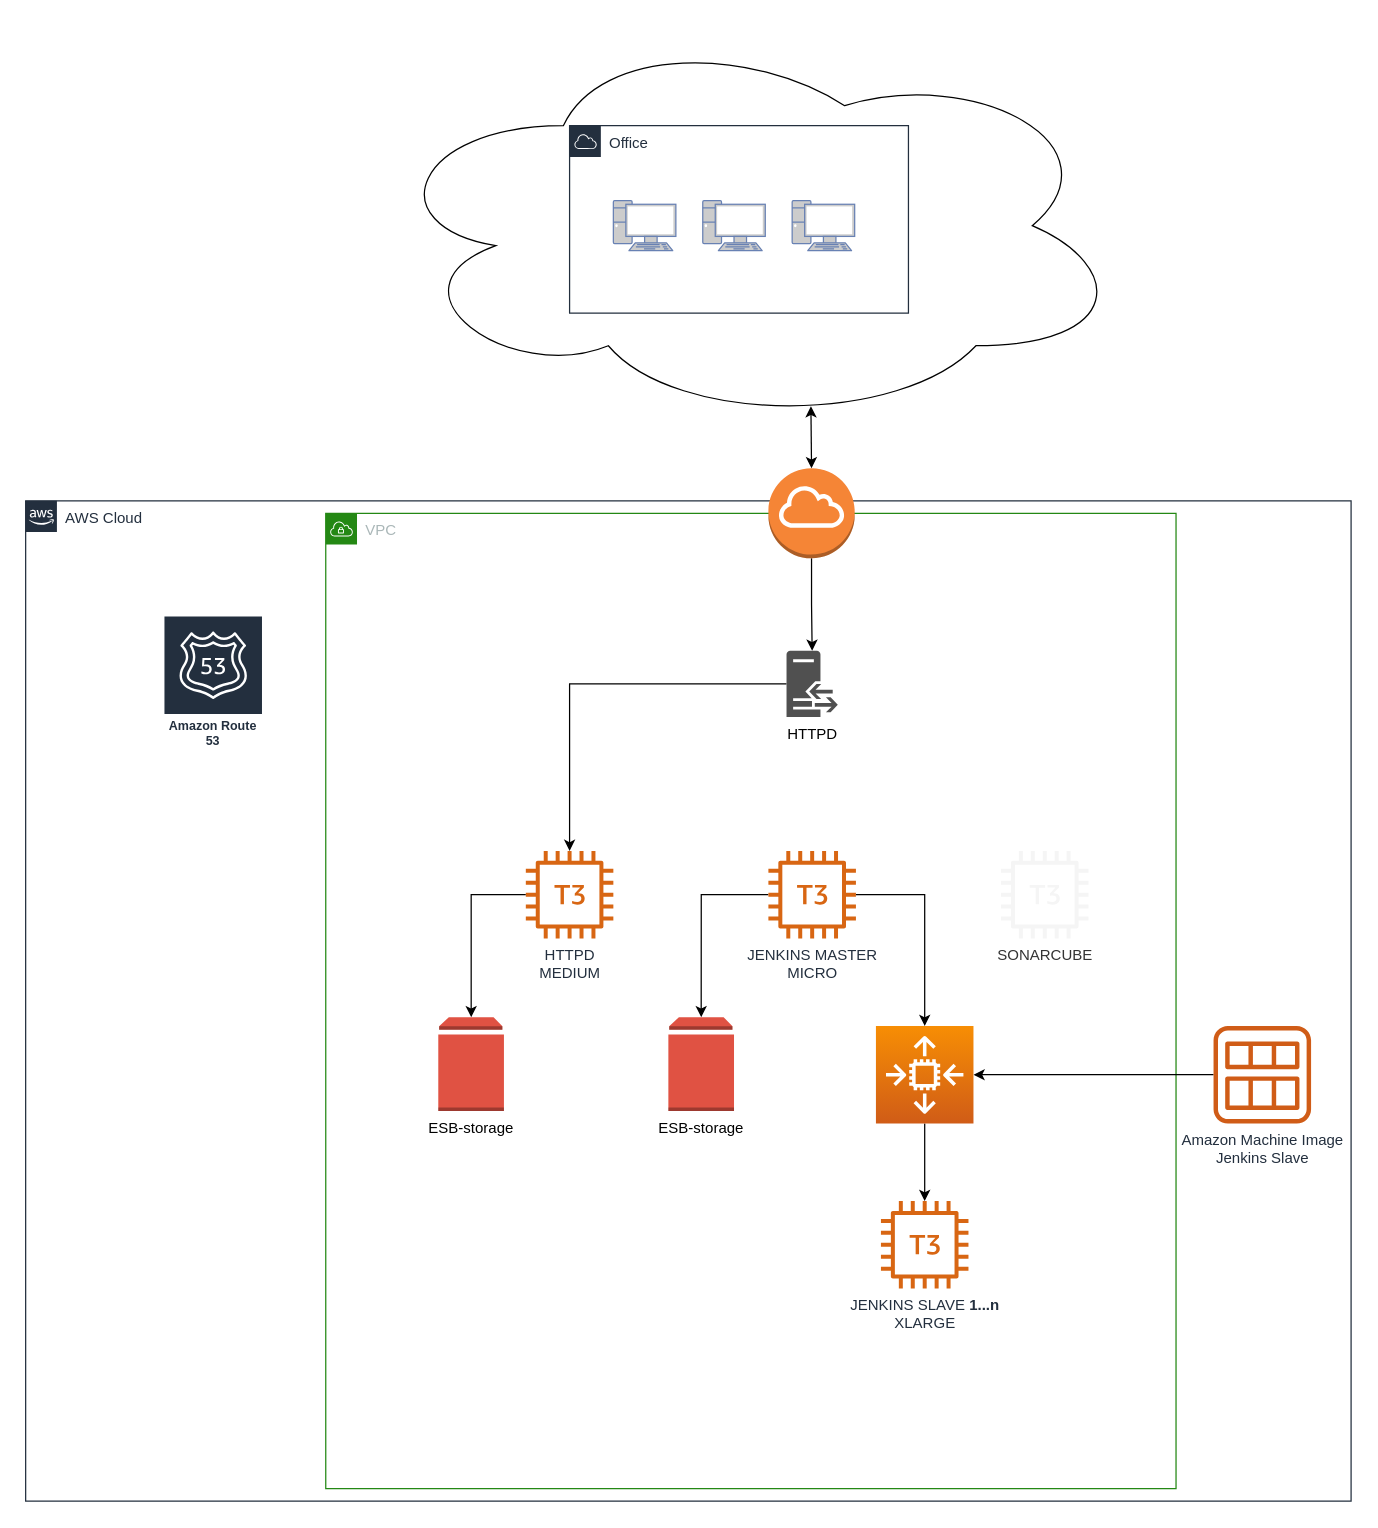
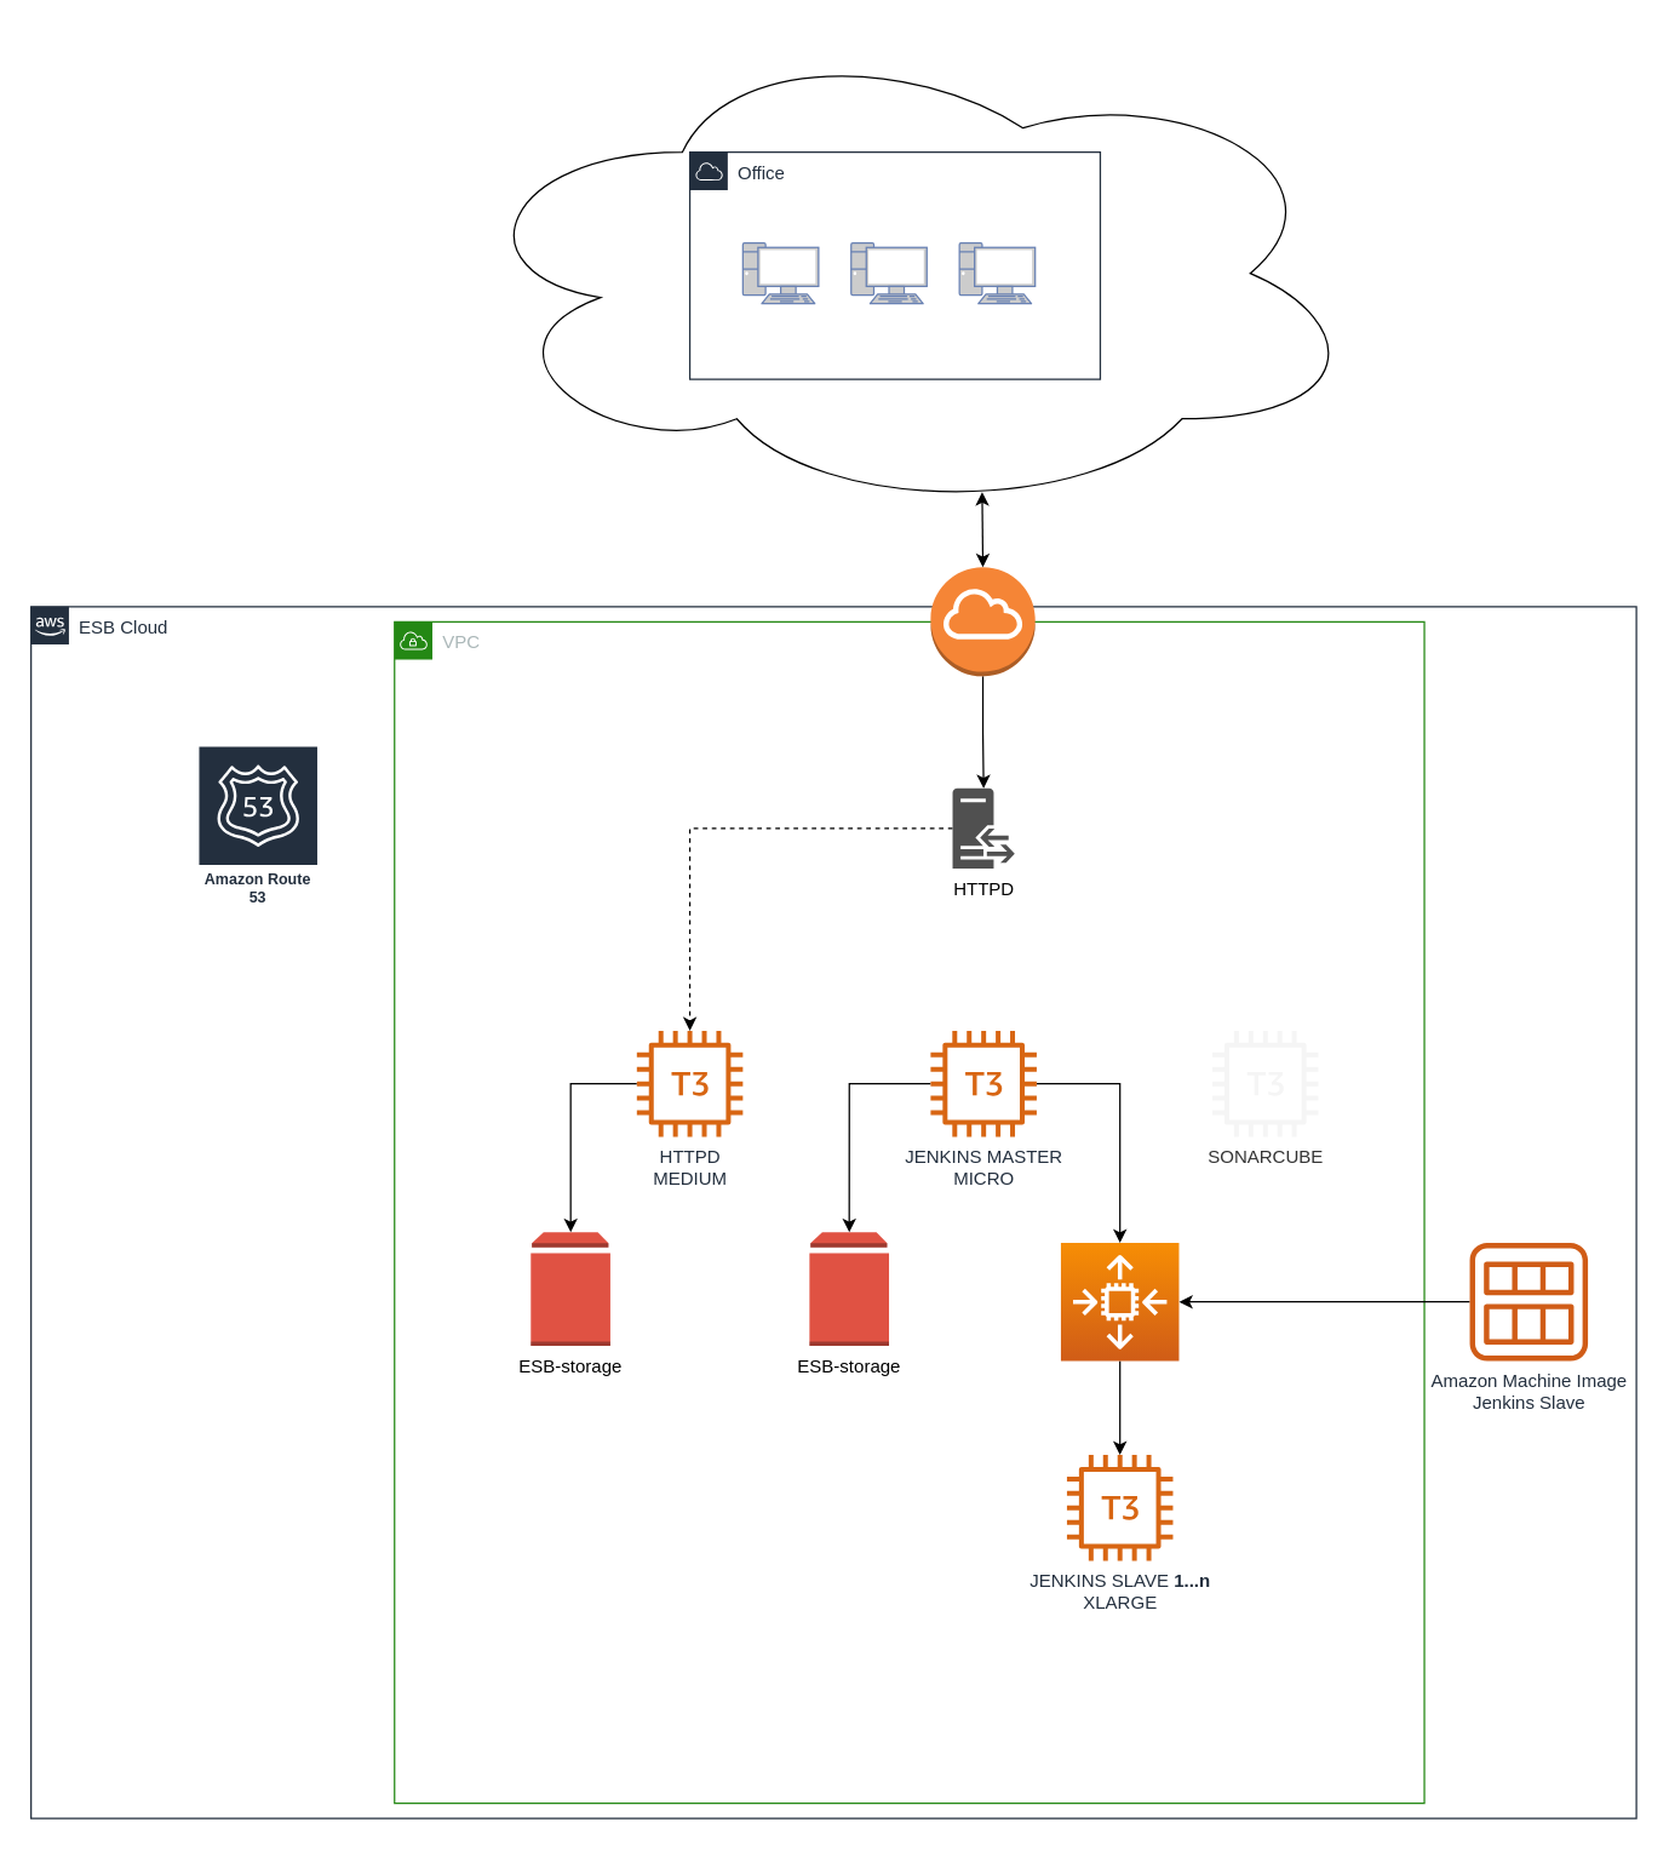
- <mxCell id="3" value="AWS Cloud" style="points=[[0,0],[0.25,0],[0.5,0],[0.75,0],[1,0],[1,0.25],[1,0.5],[1,0.75],[1,1],[0.75,1],[0.5,1],[0.25,1],[0,1],[0,0.75],[0,0.5],[0,0.25]];outlineConnect=0;gradientColor=none;html=1;whiteSpace=wrap;fontSize=12;fontStyle=0;shape=mxgraph.aws4.group;grIcon=mxgraph.aws4.group_aws_cloud_alt;strokeColor=#232F3E;fillColor=none;verticalAlign=top;align=left;spacingLeft=30;fontColor=#232F3E;dashed=0;" vertex="1" parent="1"><mxGeometry x="20" y="400" width="1060" height="800" as="geometry" /></mxCell>
+ <mxCell id="3" value="ESB Cloud" style="points=[[0,0],[0.25,0],[0.5,0],[0.75,0],[1,0],[1,0.25],[1,0.5],[1,0.75],[1,1],[0.75,1],[0.5,1],[0.25,1],[0,1],[0,0.75],[0,0.5],[0,0.25]];outlineConnect=0;gradientColor=none;html=1;whiteSpace=wrap;fontSize=12;fontStyle=0;shape=mxgraph.aws4.group;grIcon=mxgraph.aws4.group_aws_cloud_alt;strokeColor=#232F3E;fillColor=none;verticalAlign=top;align=left;spacingLeft=30;fontColor=#232F3E;dashed=0;" vertex="1" parent="1"><mxGeometry x="20" y="400" width="1060" height="800" as="geometry" /></mxCell>
- <mxCell id="24" style="edgeStyle=orthogonalEdgeStyle;rounded=0;orthogonalLoop=1;jettySize=auto;html=1;" edge="1" parent="1" source="25" target="14"><mxGeometry relative="1" as="geometry" /></mxCell>
+ <mxCell id="24" style="edgeStyle=orthogonalEdgeStyle;rounded=0;orthogonalLoop=1;jettySize=auto;html=1;dashed=1;" edge="1" parent="1" source="25" target="14"><mxGeometry relative="1" as="geometry" /></mxCell>
